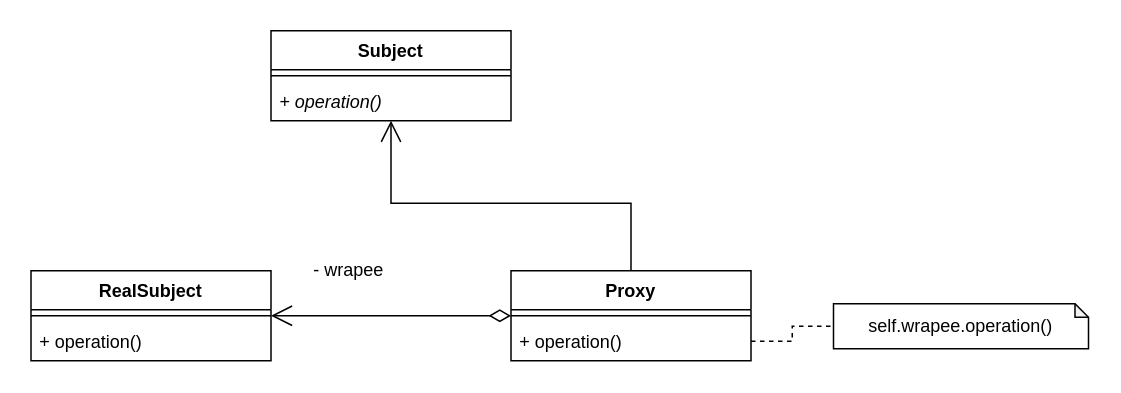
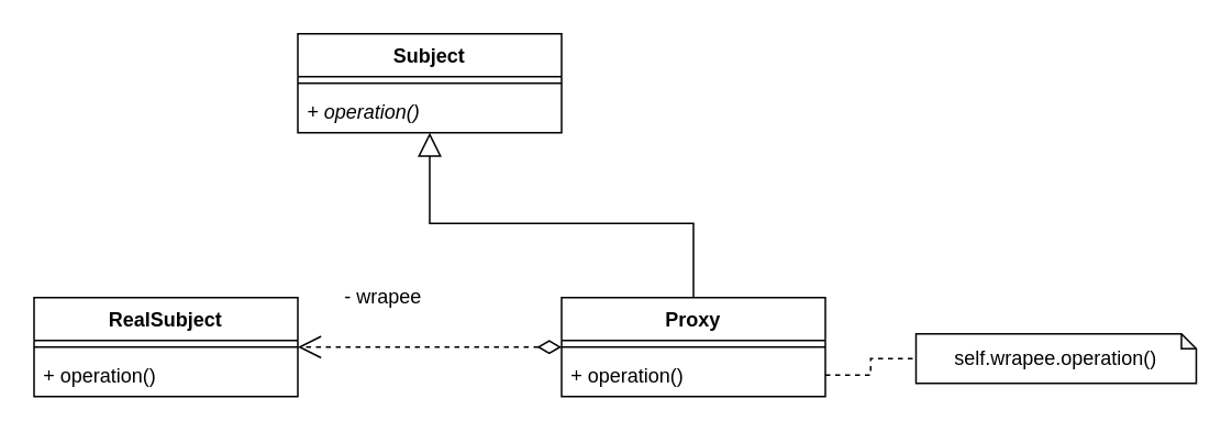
- <mxCell id="3" style="edgeStyle=orthogonalEdgeStyle;rounded=0;orthogonalLoop=1;jettySize=auto;html=1;exitX=0.5;exitY=0;exitDx=0;exitDy=0;startArrow=none;startFill=0;startSize=12;endArrow=open;endFill=0;endSize=12;" edge="1" parent="1" source="13" target="7"><mxGeometry relative="1" as="geometry" /></mxCell>
+ <mxCell id="3" style="edgeStyle=orthogonalEdgeStyle;rounded=0;orthogonalLoop=1;jettySize=auto;html=1;exitX=0.5;exitY=0;exitDx=0;exitDy=0;startArrow=none;startFill=0;startSize=12;endArrow=block;endFill=0;endSize=12;" edge="1" parent="1" source="13" target="7"><mxGeometry relative="1" as="geometry" /></mxCell>
- <mxCell id="2" style="edgeStyle=orthogonalEdgeStyle;rounded=0;orthogonalLoop=1;jettySize=auto;html=1;endArrow=open;endFill=0;startSize=12;endSize=12;startArrow=diamondThin;startFill=0;" edge="1" parent="1" source="13" target="10"><mxGeometry relative="1" as="geometry" /></mxCell>
+ <mxCell id="2" style="edgeStyle=orthogonalEdgeStyle;rounded=0;orthogonalLoop=1;jettySize=auto;html=1;endArrow=open;endFill=0;startSize=12;endSize=12;startArrow=diamondThin;startFill=0;dashed=1;" edge="1" parent="1" source="13" target="10"><mxGeometry relative="1" as="geometry" /></mxCell>
